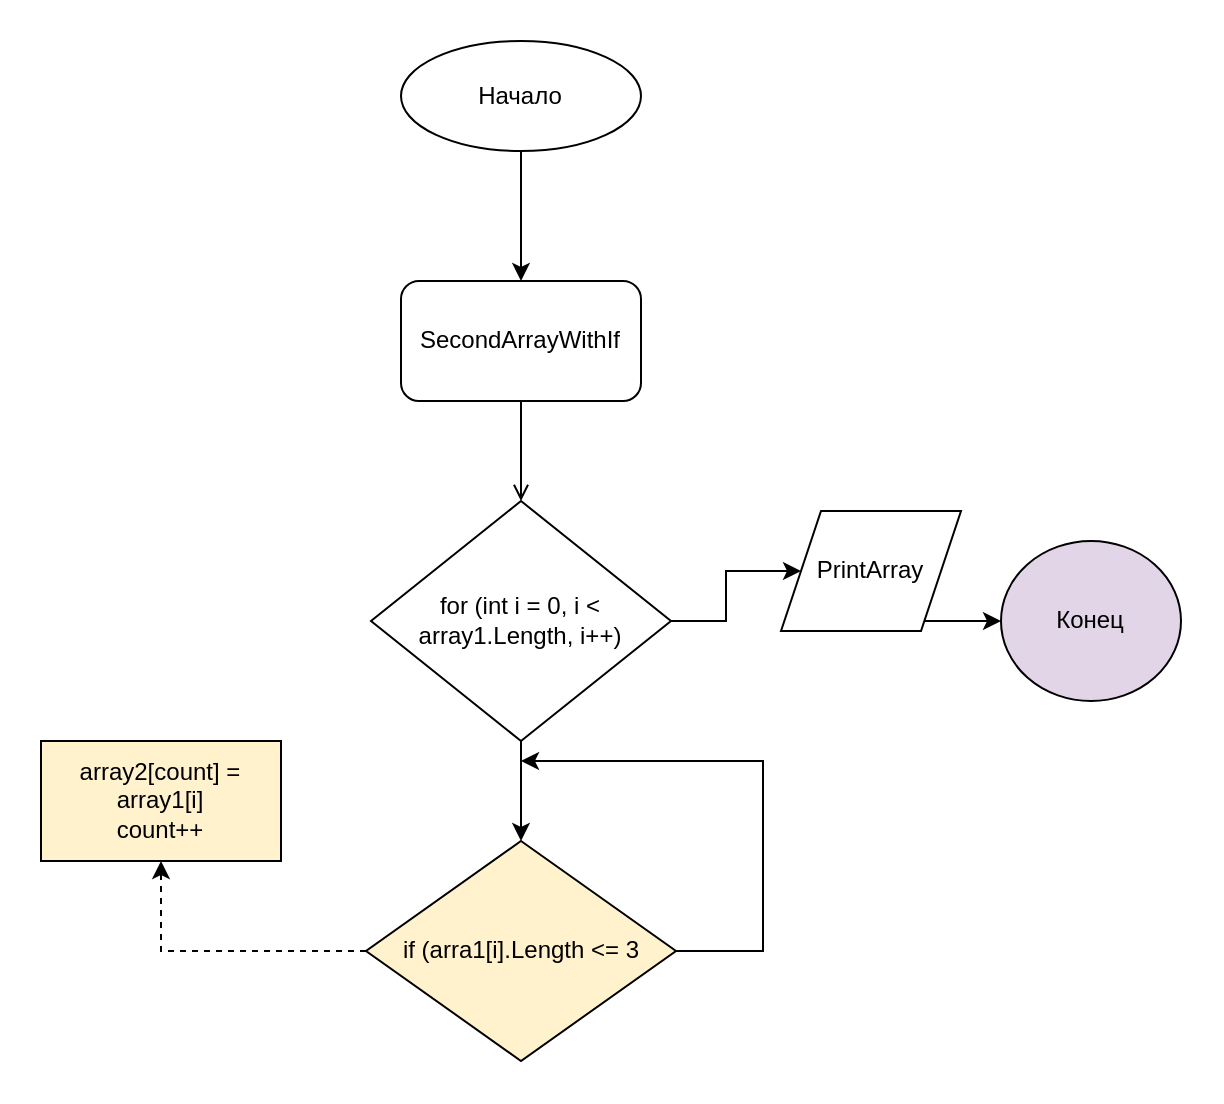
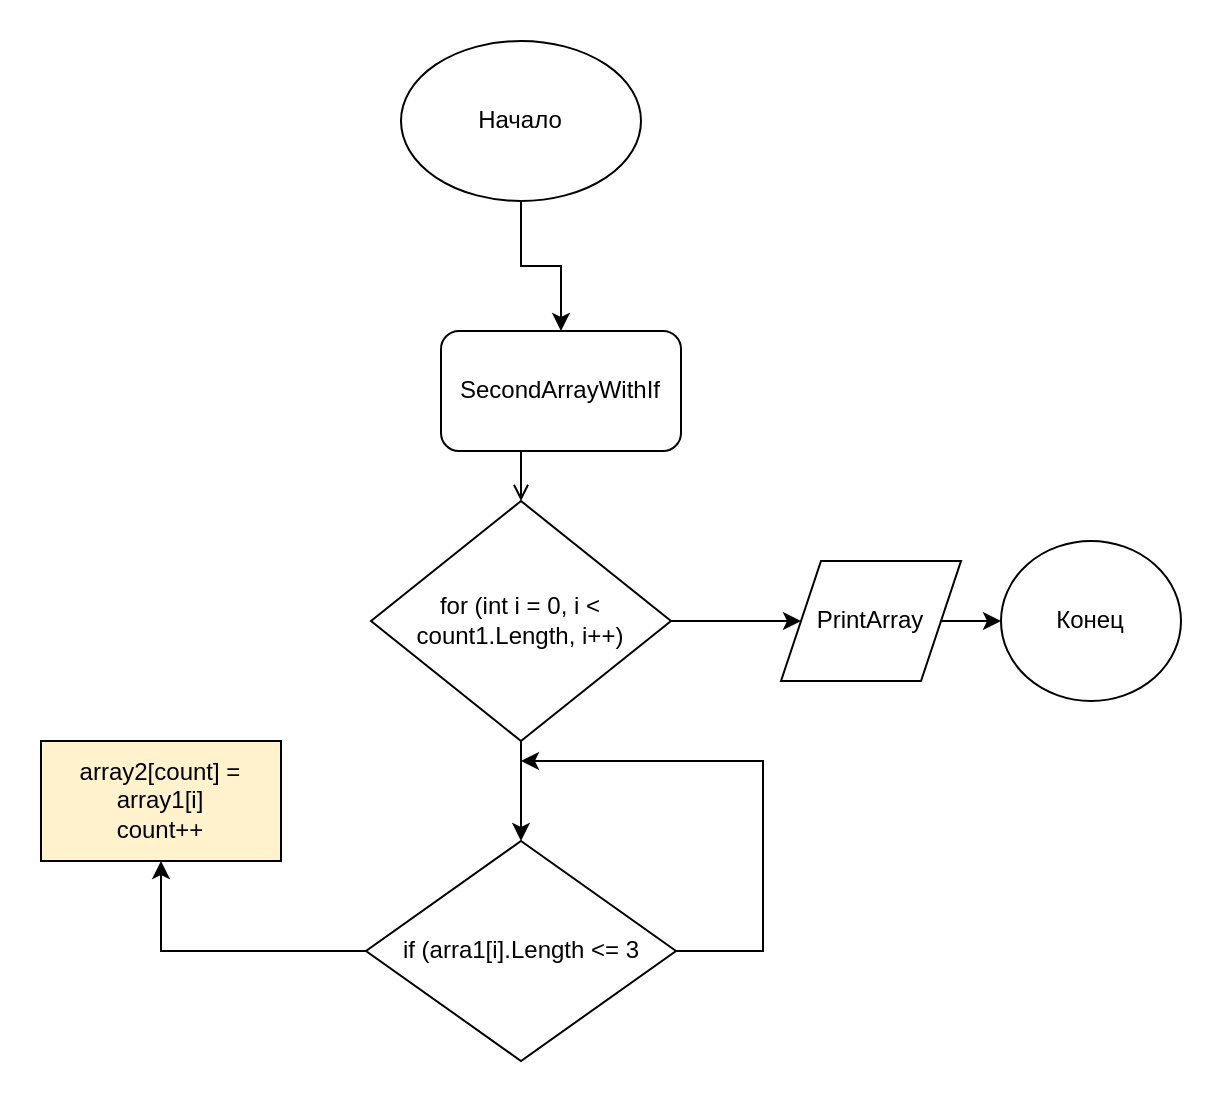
- <mxCell id="3" value="Начало" style="ellipse;whiteSpace=wrap;html=1;" vertex="1" parent="1"><mxGeometry x="200" y="20" width="120" height="55" as="geometry" /></mxCell>
+ <mxCell id="3" value="Начало" style="ellipse;whiteSpace=wrap;html=1;" vertex="1" parent="1"><mxGeometry x="200" y="20" width="120" height="80" as="geometry" /></mxCell>
- <mxCell id="5" value="SecondArrayWithIf" style="rounded=1;whiteSpace=wrap;html=1;" vertex="1" parent="1"><mxGeometry x="200" y="140" width="120" height="60" as="geometry" /></mxCell>
+ <mxCell id="5" value="SecondArrayWithIf" style="rounded=1;whiteSpace=wrap;html=1;" vertex="1" parent="1"><mxGeometry x="220" y="165" width="120" height="60" as="geometry" /></mxCell>
- <mxCell id="10" value="PrintArray" style="shape=parallelogram;perimeter=parallelogramPerimeter;whiteSpace=wrap;html=1;fixedSize=1;" vertex="1" parent="1"><mxGeometry x="390" y="255" width="90" height="60" as="geometry" /></mxCell>
+ <mxCell id="10" value="PrintArray" style="shape=parallelogram;perimeter=parallelogramPerimeter;whiteSpace=wrap;html=1;fixedSize=1;" vertex="1" parent="1"><mxGeometry x="390" y="280" width="90" height="60" as="geometry" /></mxCell>
- <mxCell id="8" value="for (int i = 0, i &amp;lt; array1.Length, i++)" style="rhombus;whiteSpace=wrap;html=1;" vertex="1" parent="1"><mxGeometry x="185" y="250" width="150" height="120" as="geometry" /></mxCell>
+ <mxCell id="8" value="for (int i = 0, i &amp;lt; count1.Length, i++)" style="rhombus;whiteSpace=wrap;html=1;" vertex="1" parent="1"><mxGeometry x="185" y="250" width="150" height="120" as="geometry" /></mxCell>
- <mxCell id="11" value="Конец" style="ellipse;whiteSpace=wrap;html=1;fillColor=#e1d5e7;" vertex="1" parent="1"><mxGeometry x="500" y="270" width="90" height="80" as="geometry" /></mxCell>
+ <mxCell id="11" value="Конец" style="ellipse;whiteSpace=wrap;html=1;" vertex="1" parent="1"><mxGeometry x="500" y="270" width="90" height="80" as="geometry" /></mxCell>
- <mxCell id="12" style="edgeStyle=orthogonalEdgeStyle;rounded=0;orthogonalLoop=1;jettySize=auto;html=1;exitX=0;exitY=0.5;exitDx=0;exitDy=0;entryX=0.5;entryY=1;entryDx=0;entryDy=0;dashed=1;" edge="1" parent="1" source="14" target="15"><mxGeometry relative="1" as="geometry" /></mxCell>
+ <mxCell id="12" style="edgeStyle=orthogonalEdgeStyle;rounded=0;orthogonalLoop=1;jettySize=auto;html=1;exitX=0;exitY=0.5;exitDx=0;exitDy=0;entryX=0.5;entryY=1;entryDx=0;entryDy=0;" edge="1" parent="1" source="14" target="15"><mxGeometry relative="1" as="geometry" /></mxCell>
- <mxCell id="14" value="if (arra1[i].Length &amp;lt;= 3" style="rhombus;whiteSpace=wrap;html=1;fillColor=#fff2cc;" vertex="1" parent="1"><mxGeometry x="182.5" y="420" width="155" height="110" as="geometry" /></mxCell>
+ <mxCell id="14" value="if (arra1[i].Length &amp;lt;= 3" style="rhombus;whiteSpace=wrap;html=1;" vertex="1" parent="1"><mxGeometry x="182.5" y="420" width="155" height="110" as="geometry" /></mxCell>
